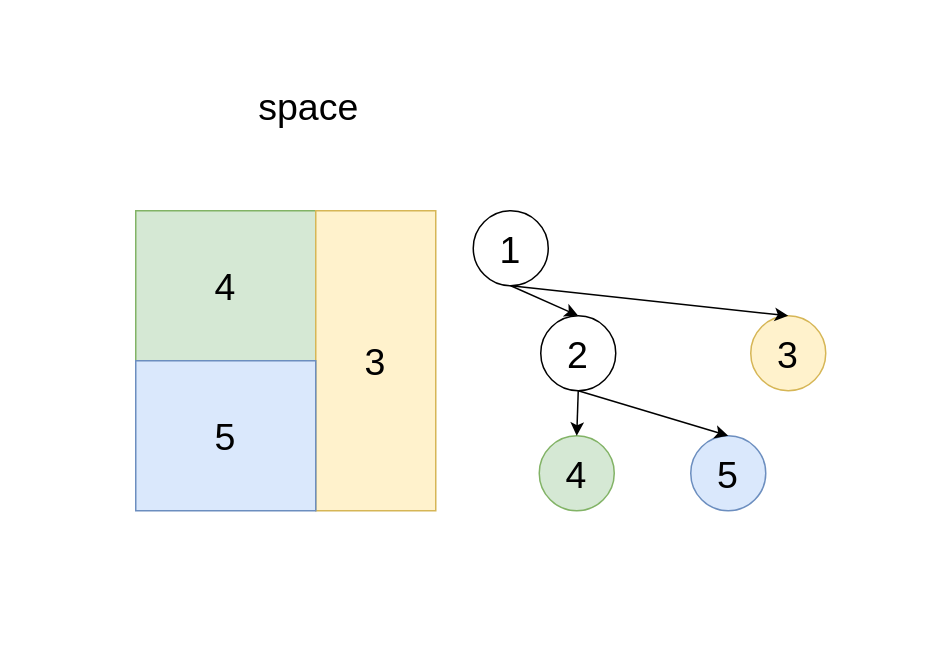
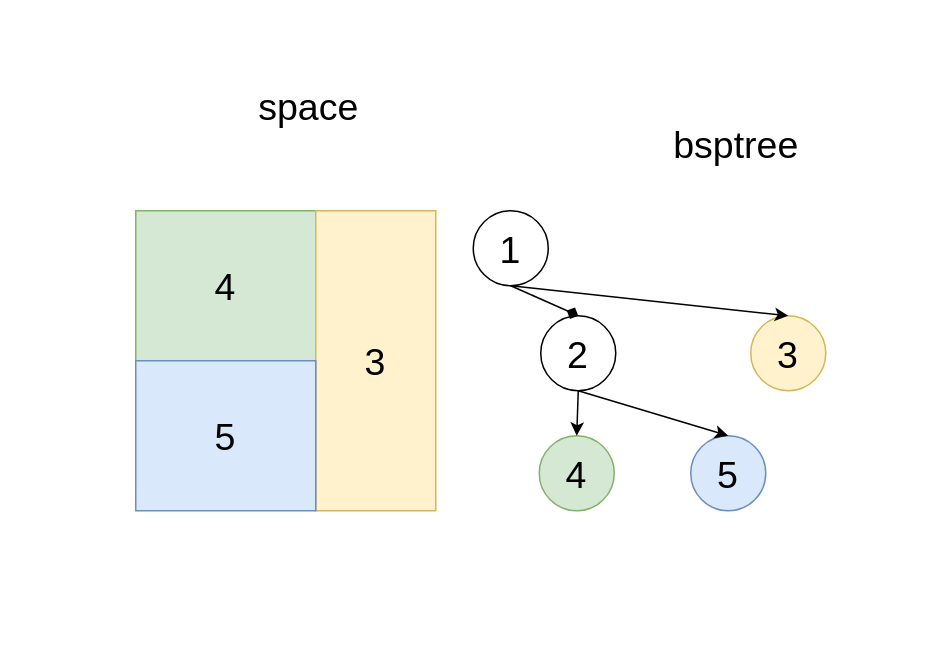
+ <mxCell id="6" value="bsptree" style="text;html=1;align=center;verticalAlign=middle;resizable=0;points=[];autosize=1;strokeColor=none;fillColor=none;fontSize=25;" vertex="1" parent="1"><mxGeometry x="435" y="75" width="110" height="40" as="geometry" /></mxCell>
- <mxCell id="9" value="" style="endArrow=classic;html=1;rounded=0;exitX=0.5;exitY=1;exitDx=0;exitDy=0;entryX=0.5;entryY=0;entryDx=0;entryDy=0;" edge="1" parent="1" source="5" target="7"><mxGeometry width="50" height="50" relative="1" as="geometry"><mxPoint x="360" y="270" as="sourcePoint" /><mxPoint x="410" y="220" as="targetPoint" /></mxGeometry></mxCell>
+ <mxCell id="9" value="" style="endArrow=diamond;html=1;rounded=0;exitX=0.5;exitY=1;exitDx=0;exitDy=0;entryX=0.5;entryY=0;entryDx=0;entryDy=0;" edge="1" parent="1" source="5" target="7"><mxGeometry width="50" height="50" relative="1" as="geometry"><mxPoint x="360" y="270" as="sourcePoint" /><mxPoint x="410" y="220" as="targetPoint" /></mxGeometry></mxCell>
